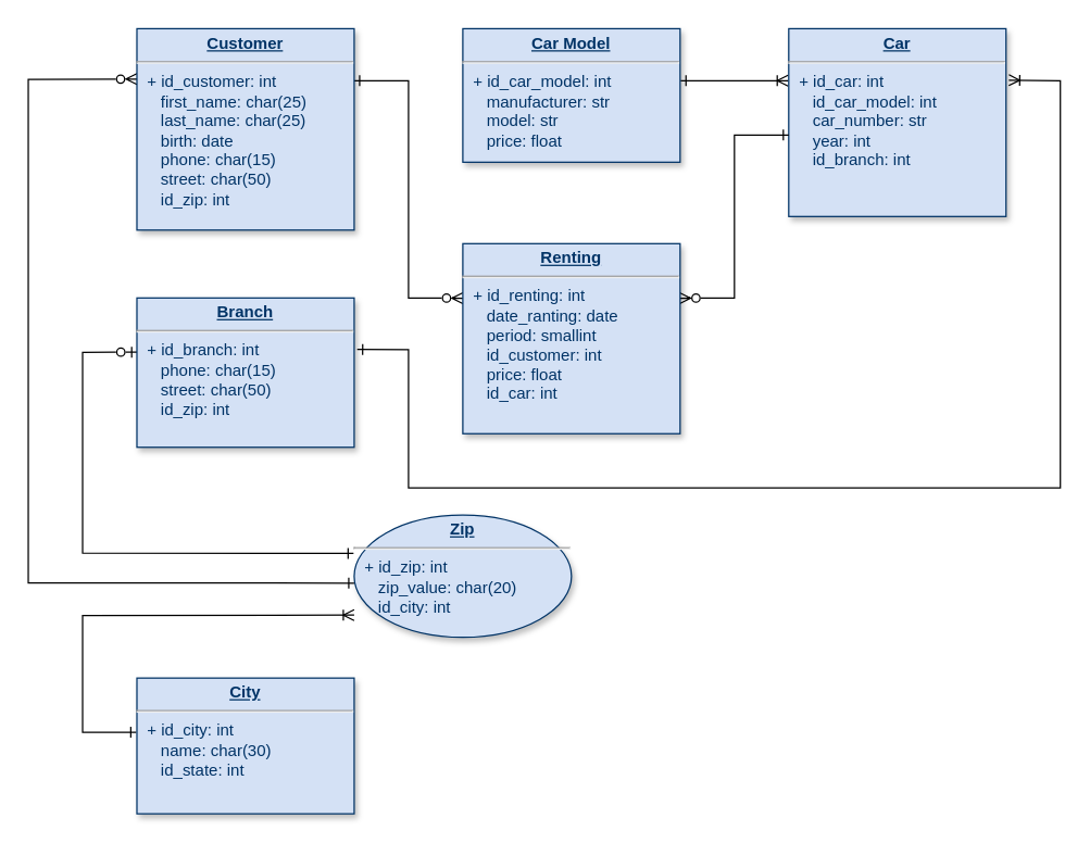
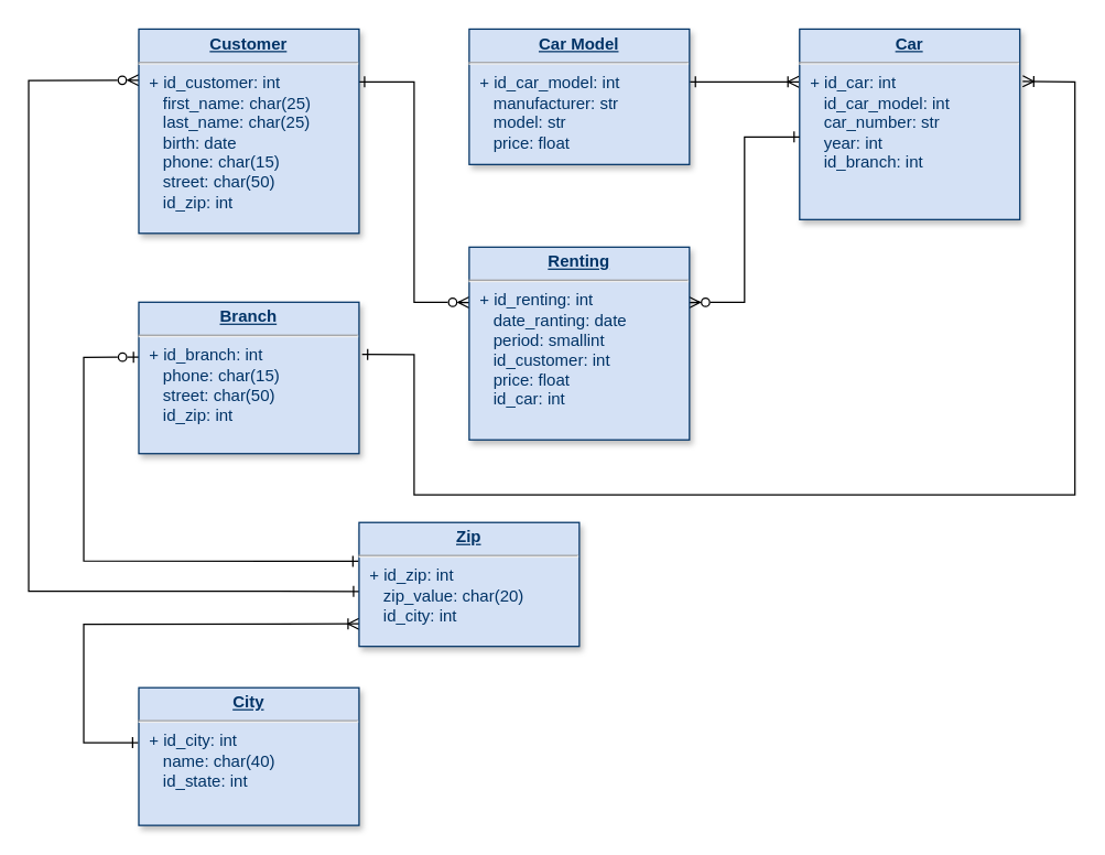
- <mxCell id="14" value="&lt;p style=&quot;margin: 0px ; margin-top: 4px ; text-align: center ; text-decoration: underline&quot;&gt;&lt;strong&gt;Zip&lt;/strong&gt;&lt;/p&gt;&lt;hr&gt;&lt;p style=&quot;margin: 0px ; margin-left: 8px&quot;&gt;+ id_zip: int&lt;/p&gt;&lt;p style=&quot;margin: 0px ; margin-left: 8px&quot;&gt;&amp;nbsp; &amp;nbsp;zip_value: char(20)&lt;/p&gt;&lt;p style=&quot;margin: 0px ; margin-left: 8px&quot;&gt;&amp;nbsp; &amp;nbsp;id_city: int&lt;/p&gt;" style="ellipse;verticalAlign=top;align=left;overflow=fill;fontSize=12;fontFamily=Helvetica;html=1;strokeColor=#003366;shadow=1;fillColor=#D4E1F5;fontColor=#003366;" parent="1" vertex="1"><mxGeometry x="260" y="379" width="160" height="90" as="geometry" /></mxCell>
+ <mxCell id="14" value="&lt;p style=&quot;margin: 0px ; margin-top: 4px ; text-align: center ; text-decoration: underline&quot;&gt;&lt;strong&gt;Zip&lt;/strong&gt;&lt;/p&gt;&lt;hr&gt;&lt;p style=&quot;margin: 0px ; margin-left: 8px&quot;&gt;+ id_zip: int&lt;/p&gt;&lt;p style=&quot;margin: 0px ; margin-left: 8px&quot;&gt;&amp;nbsp; &amp;nbsp;zip_value: char(20)&lt;/p&gt;&lt;p style=&quot;margin: 0px ; margin-left: 8px&quot;&gt;&amp;nbsp; &amp;nbsp;id_city: int&lt;/p&gt;" style="verticalAlign=top;align=left;overflow=fill;fontSize=12;fontFamily=Helvetica;html=1;strokeColor=#003366;shadow=1;fillColor=#D4E1F5;fontColor=#003366" parent="1" vertex="1"><mxGeometry x="260" y="379" width="160" height="90" as="geometry" /></mxCell>
- <mxCell id="15" value="&lt;p style=&quot;margin: 0px ; margin-top: 4px ; text-align: center ; text-decoration: underline&quot;&gt;&lt;strong&gt;City&lt;/strong&gt;&lt;/p&gt;&lt;hr&gt;&lt;p style=&quot;margin: 0px ; margin-left: 8px&quot;&gt;+ id_city: int&lt;/p&gt;&lt;p style=&quot;margin: 0px ; margin-left: 8px&quot;&gt;&amp;nbsp; &amp;nbsp;name: char(30)&lt;/p&gt;&lt;p style=&quot;margin: 0px ; margin-left: 8px&quot;&gt;&amp;nbsp; &amp;nbsp;id_state: int&lt;/p&gt;" style="verticalAlign=top;align=left;overflow=fill;fontSize=12;fontFamily=Helvetica;html=1;strokeColor=#003366;shadow=1;fillColor=#D4E1F5;fontColor=#003366" vertex="1" parent="1"><mxGeometry x="100" y="499" width="160" height="100" as="geometry" /></mxCell>
+ <mxCell id="15" value="&lt;p style=&quot;margin: 0px ; margin-top: 4px ; text-align: center ; text-decoration: underline&quot;&gt;&lt;strong&gt;City&lt;/strong&gt;&lt;/p&gt;&lt;hr&gt;&lt;p style=&quot;margin: 0px ; margin-left: 8px&quot;&gt;+ id_city: int&lt;/p&gt;&lt;p style=&quot;margin: 0px ; margin-left: 8px&quot;&gt;&amp;nbsp; &amp;nbsp;name: char(40)&lt;/p&gt;&lt;p style=&quot;margin: 0px ; margin-left: 8px&quot;&gt;&amp;nbsp; &amp;nbsp;id_state: int&lt;/p&gt;" style="verticalAlign=top;align=left;overflow=fill;fontSize=12;fontFamily=Helvetica;html=1;strokeColor=#003366;shadow=1;fillColor=#D4E1F5;fontColor=#003366" vertex="1" parent="1"><mxGeometry x="100" y="499" width="160" height="100" as="geometry" /></mxCell>
